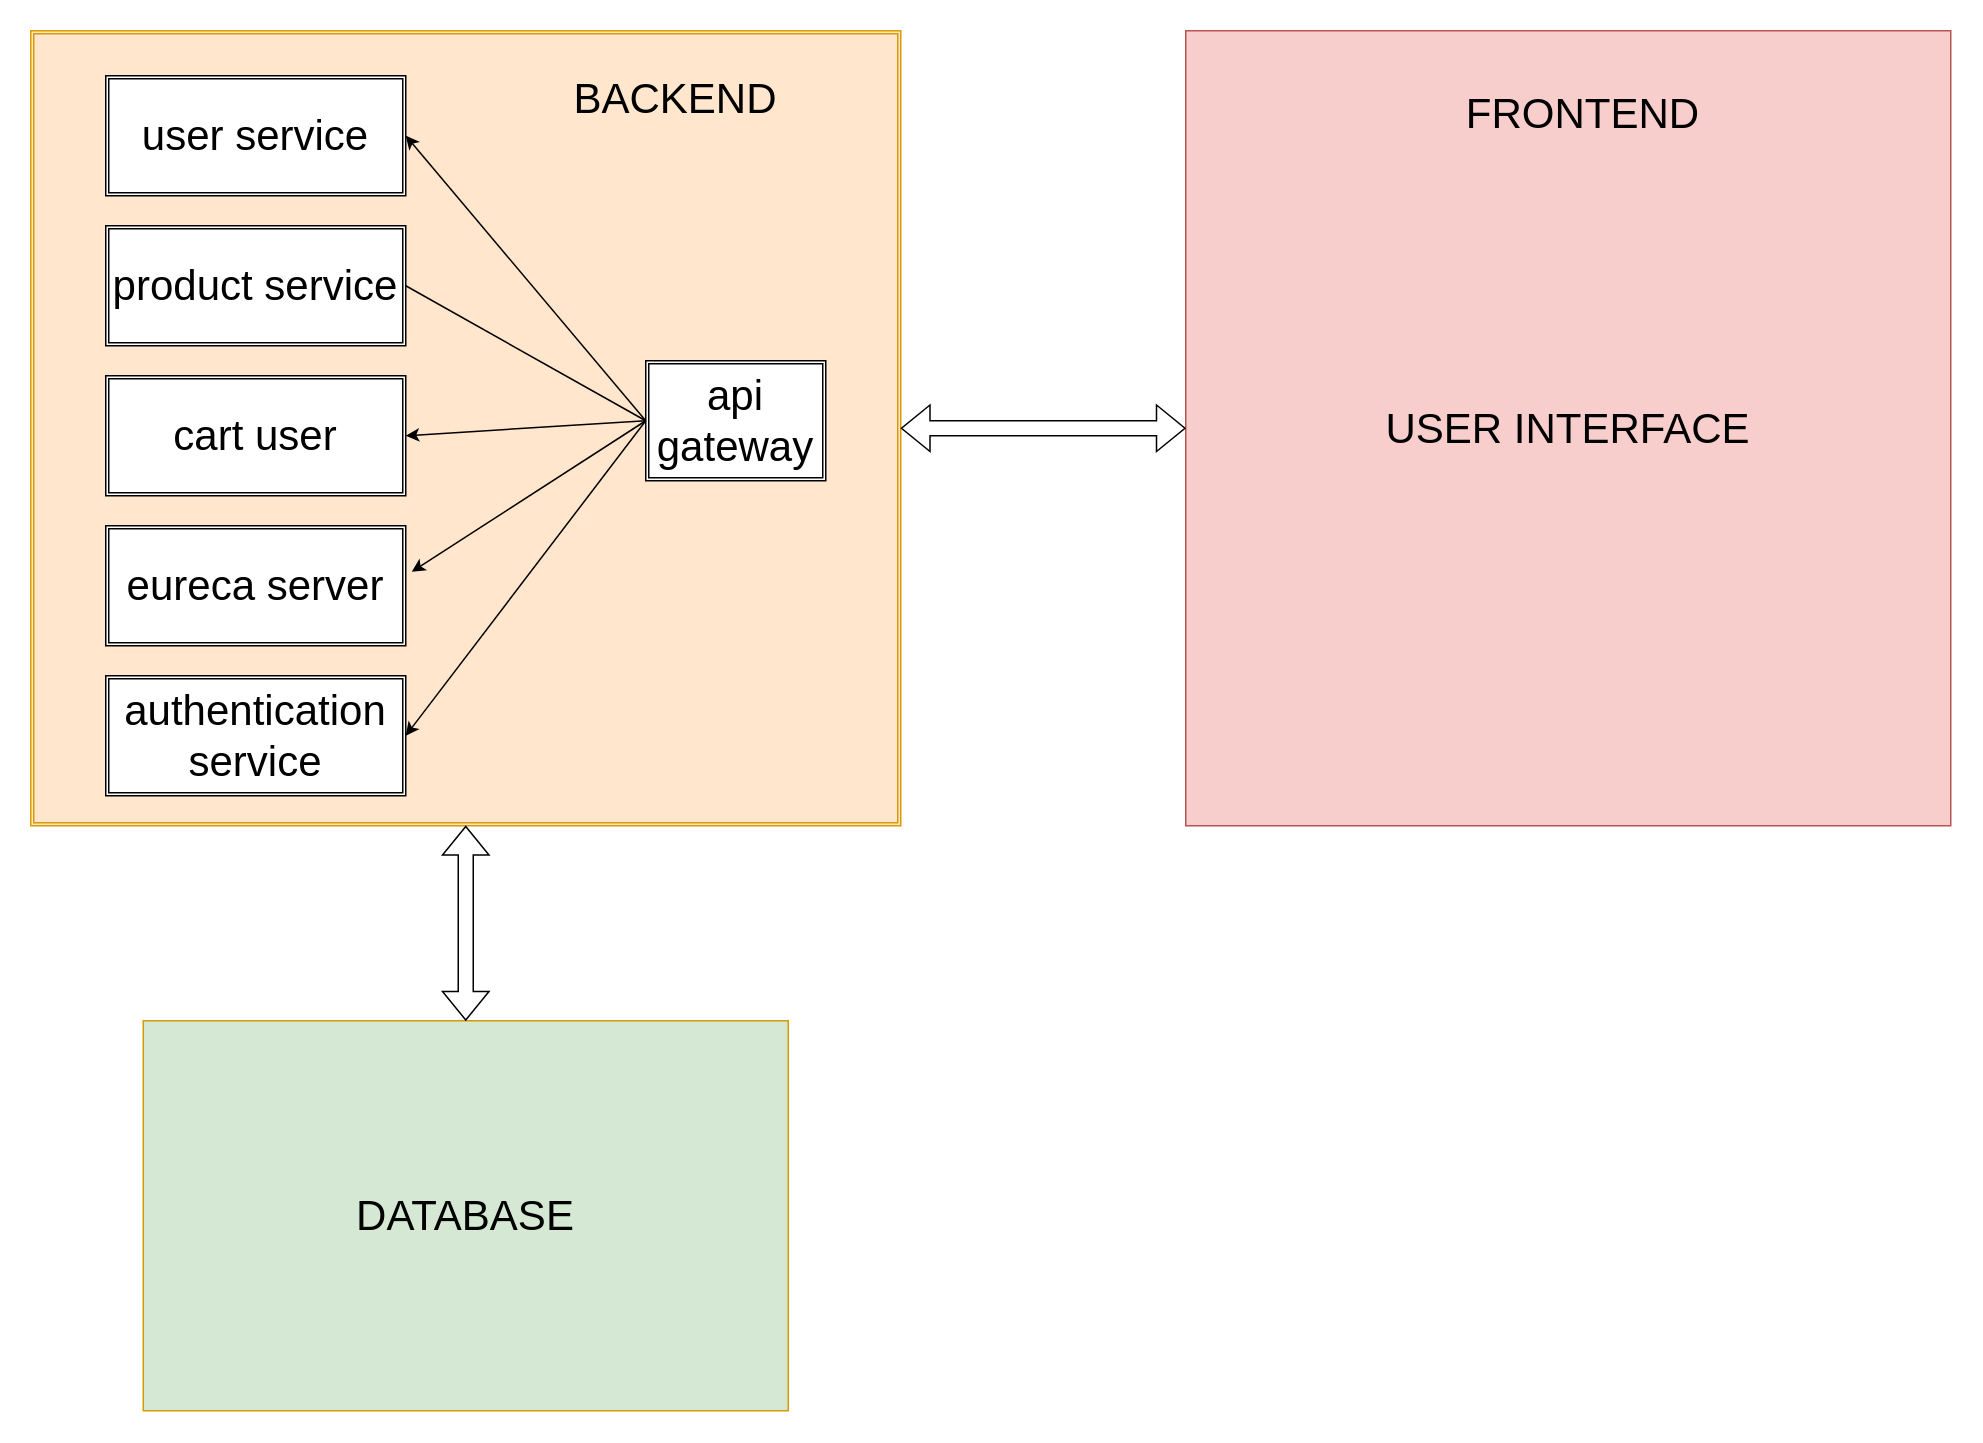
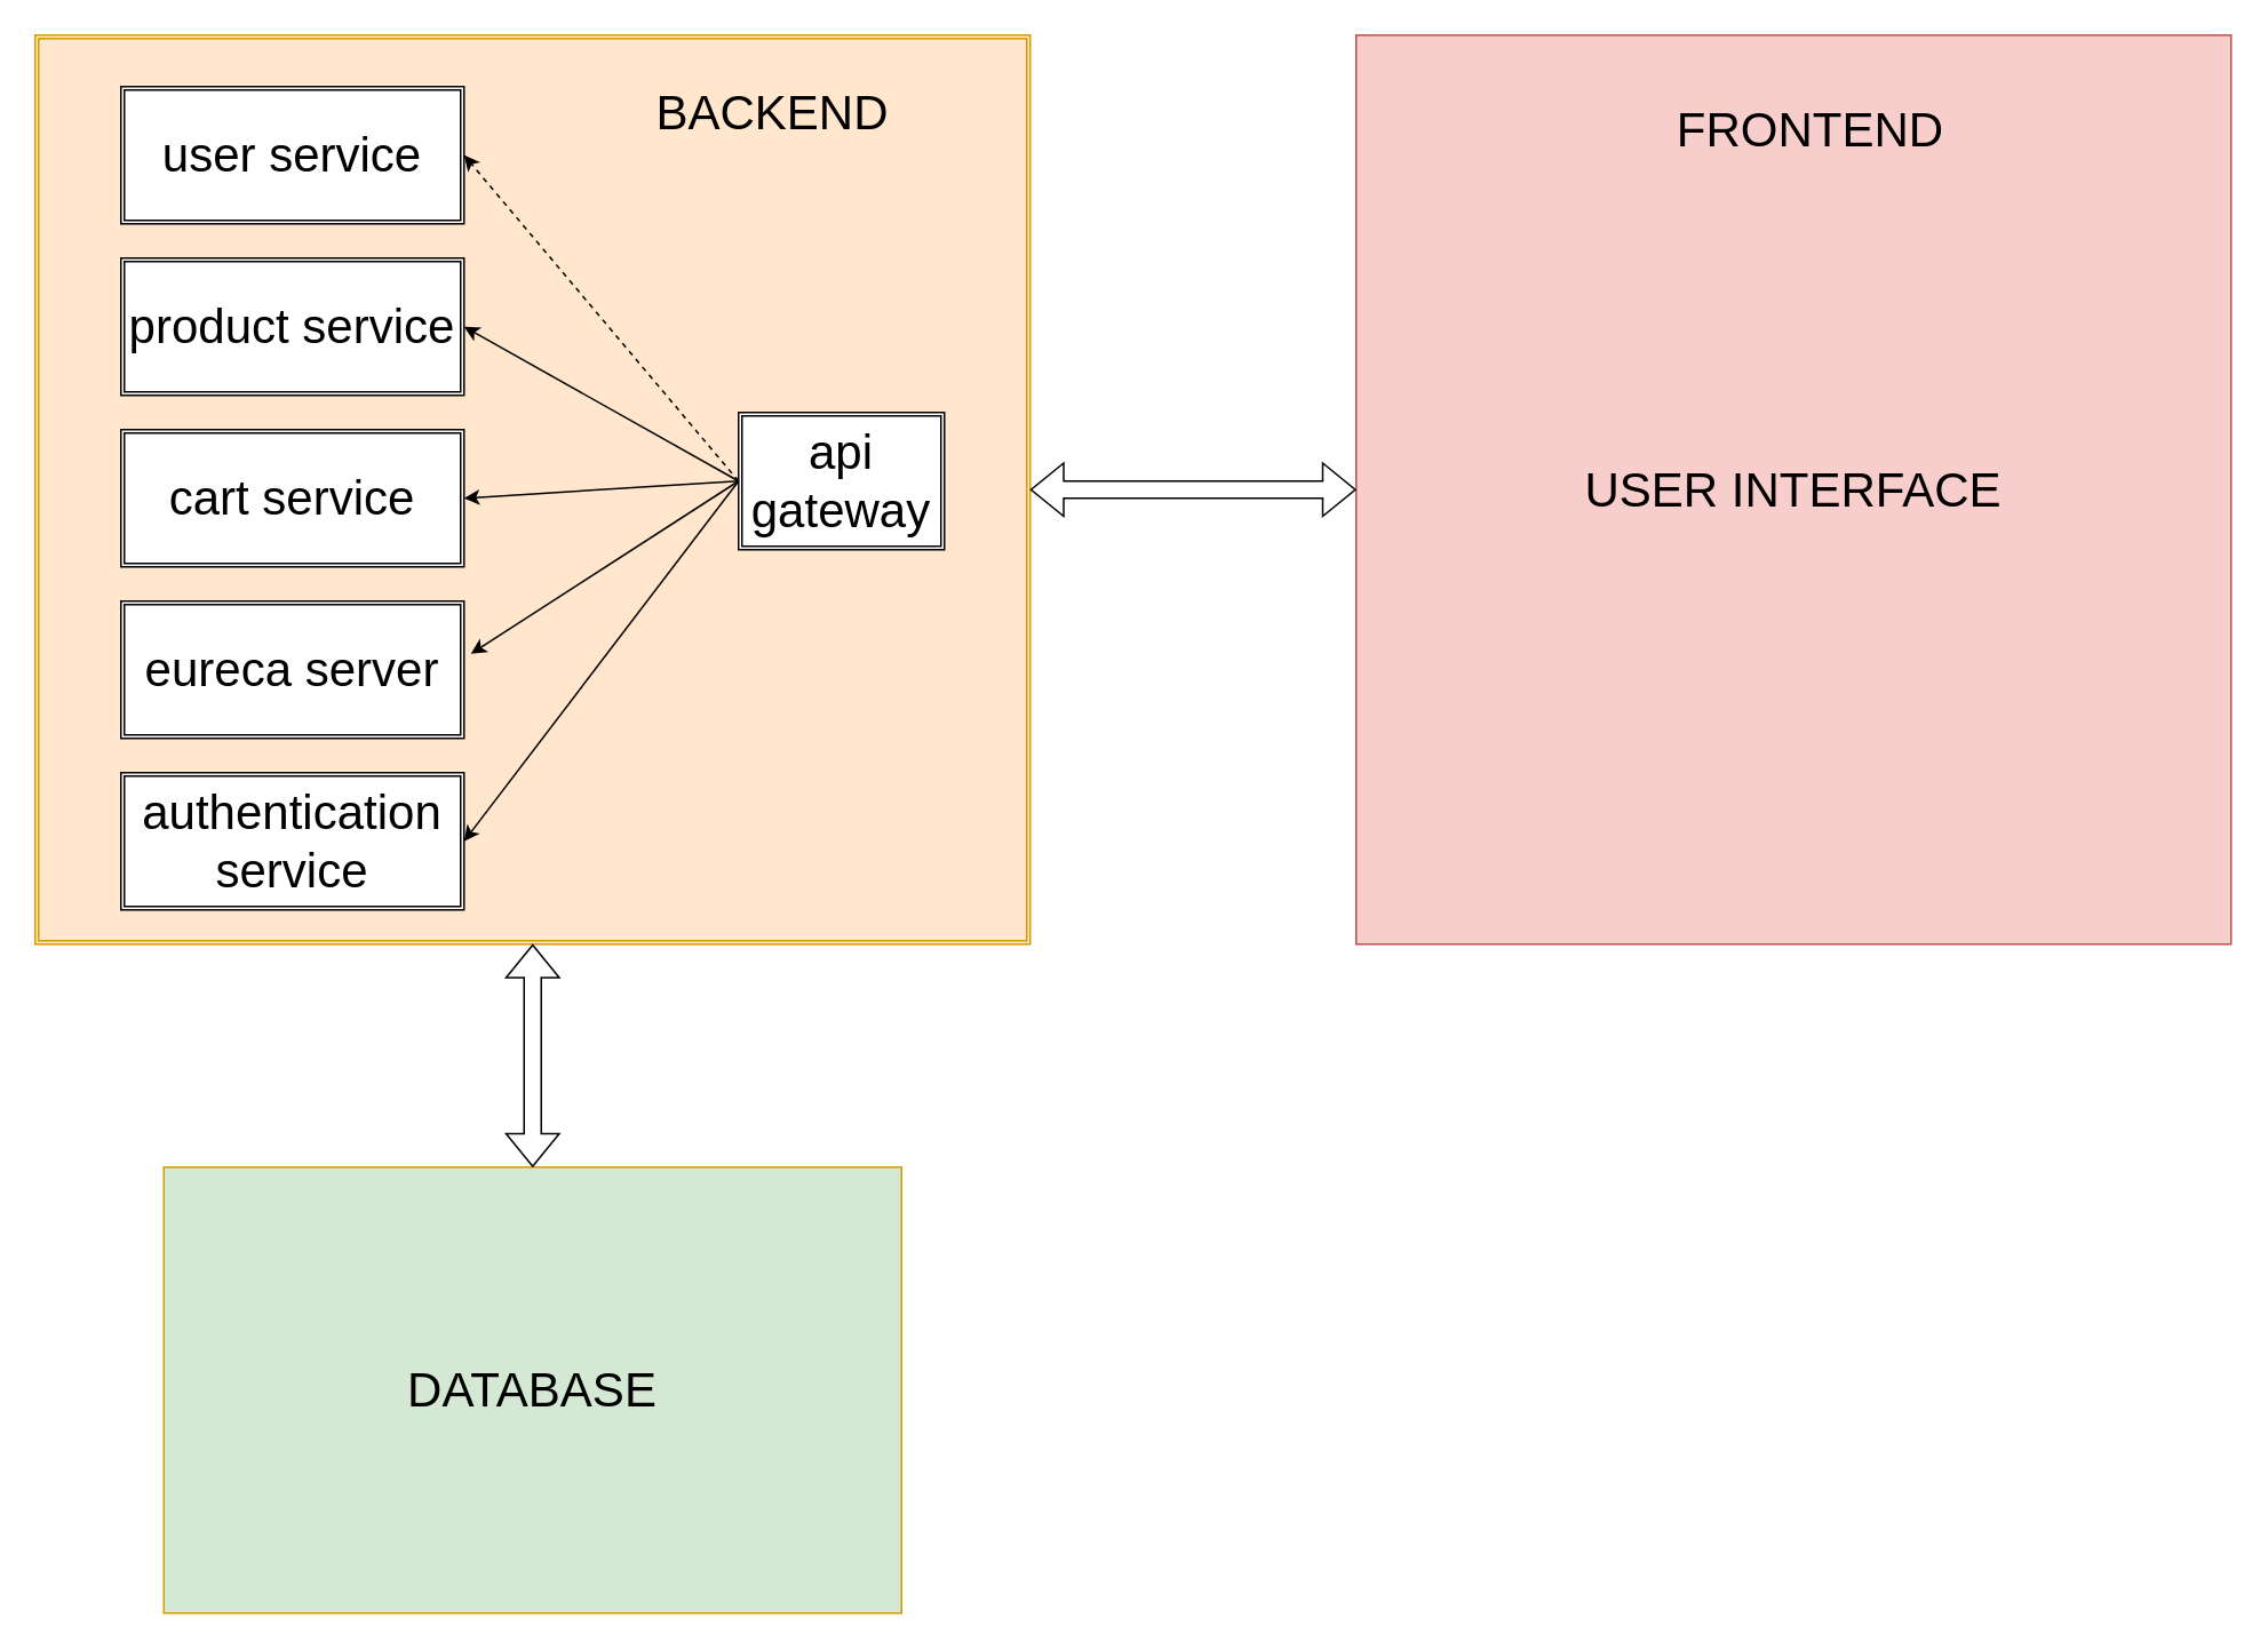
- <mxCell id="9" value="" style="endArrow=classic;html=1;rounded=0;exitX=0;exitY=0.5;exitDx=0;exitDy=0;entryX=1;entryY=0.5;entryDx=0;entryDy=0;fontSize=28;" parent="1" source="5" target="3" edge="1"><mxGeometry width="50" height="50" relative="1" as="geometry"><mxPoint x="630" y="310" as="sourcePoint" /><mxPoint x="680" y="260" as="targetPoint" /></mxGeometry></mxCell>
+ <mxCell id="9" value="" style="endArrow=classic;html=1;rounded=0;exitX=0;exitY=0.5;exitDx=0;exitDy=0;entryX=1;entryY=0.5;entryDx=0;entryDy=0;fontSize=28;dashed=1;" parent="1" source="5" target="3" edge="1"><mxGeometry width="50" height="50" relative="1" as="geometry"><mxPoint x="630" y="310" as="sourcePoint" /><mxPoint x="680" y="260" as="targetPoint" /></mxGeometry></mxCell>
- <mxCell id="10" value="" style="endArrow=none;html=1;rounded=0;entryX=1;entryY=0.5;entryDx=0;entryDy=0;exitX=0;exitY=0.5;exitDx=0;exitDy=0;fontSize=28;" parent="1" source="5" target="4" edge="1"><mxGeometry width="50" height="50" relative="1" as="geometry"><mxPoint x="450" y="290" as="sourcePoint" /><mxPoint x="200" y="100" as="targetPoint" /></mxGeometry></mxCell>
+ <mxCell id="10" value="" style="endArrow=classic;html=1;rounded=0;entryX=1;entryY=0.5;entryDx=0;entryDy=0;exitX=0;exitY=0.5;exitDx=0;exitDy=0;fontSize=28;" parent="1" source="5" target="4" edge="1"><mxGeometry width="50" height="50" relative="1" as="geometry"><mxPoint x="450" y="290" as="sourcePoint" /><mxPoint x="200" y="100" as="targetPoint" /></mxGeometry></mxCell>
- <mxCell id="6" value="cart user" style="shape=ext;double=1;rounded=0;whiteSpace=wrap;html=1;fontSize=28;" parent="1" vertex="1"><mxGeometry x="70" y="250" width="200" height="80" as="geometry" /></mxCell>
+ <mxCell id="6" value="cart service" style="shape=ext;double=1;rounded=0;whiteSpace=wrap;html=1;fontSize=28;" parent="1" vertex="1"><mxGeometry x="70" y="250" width="200" height="80" as="geometry" /></mxCell>
